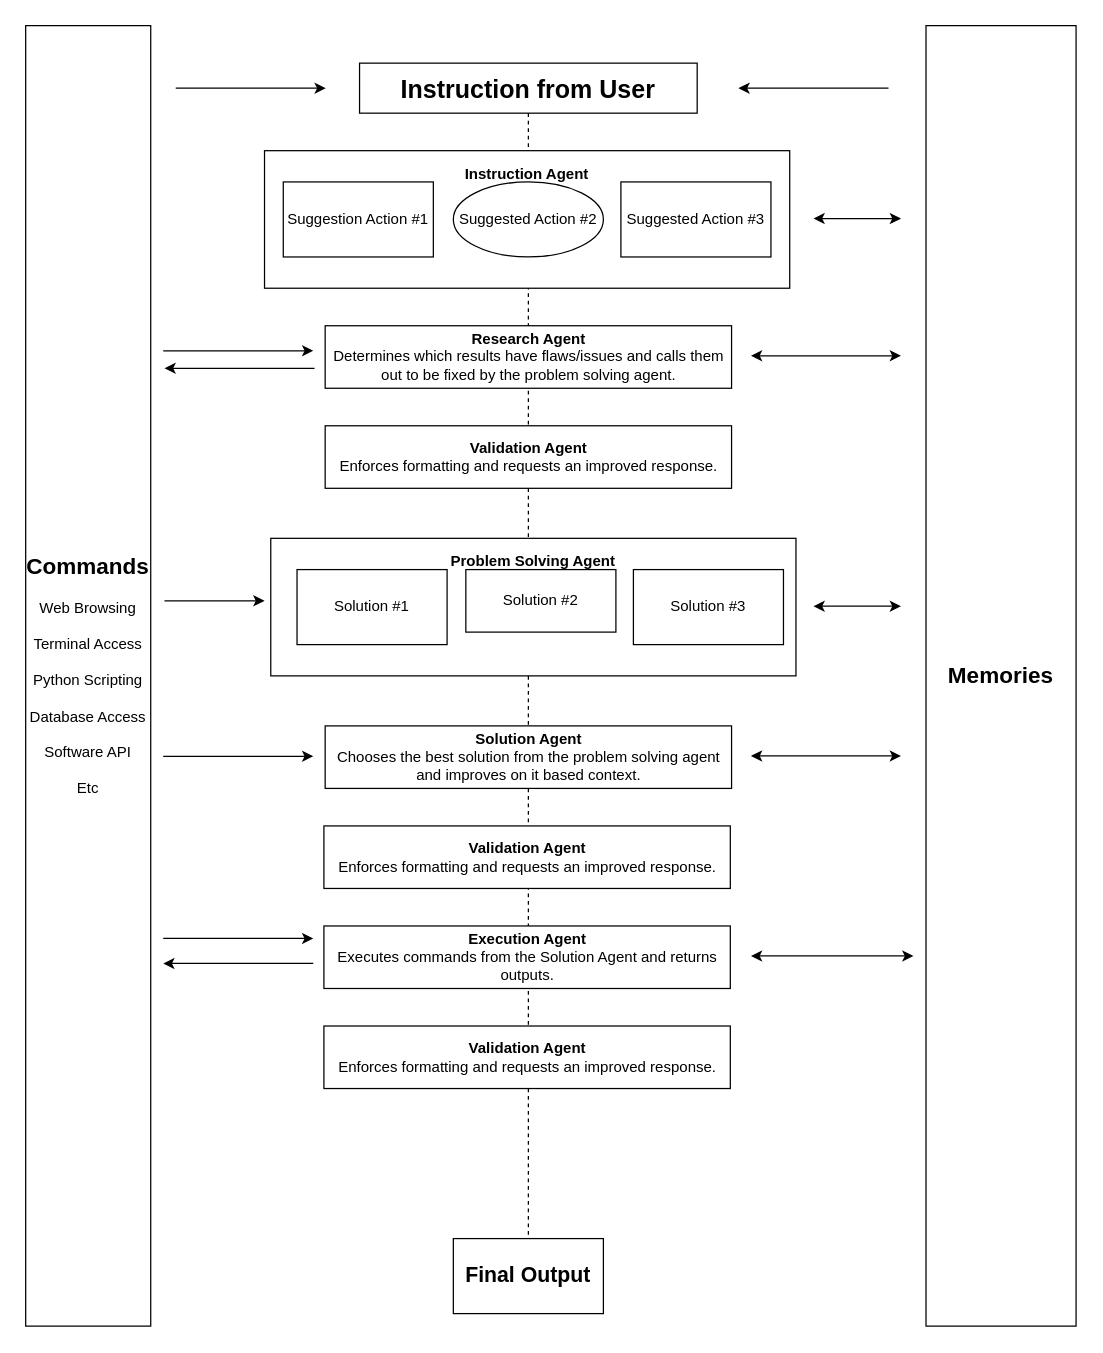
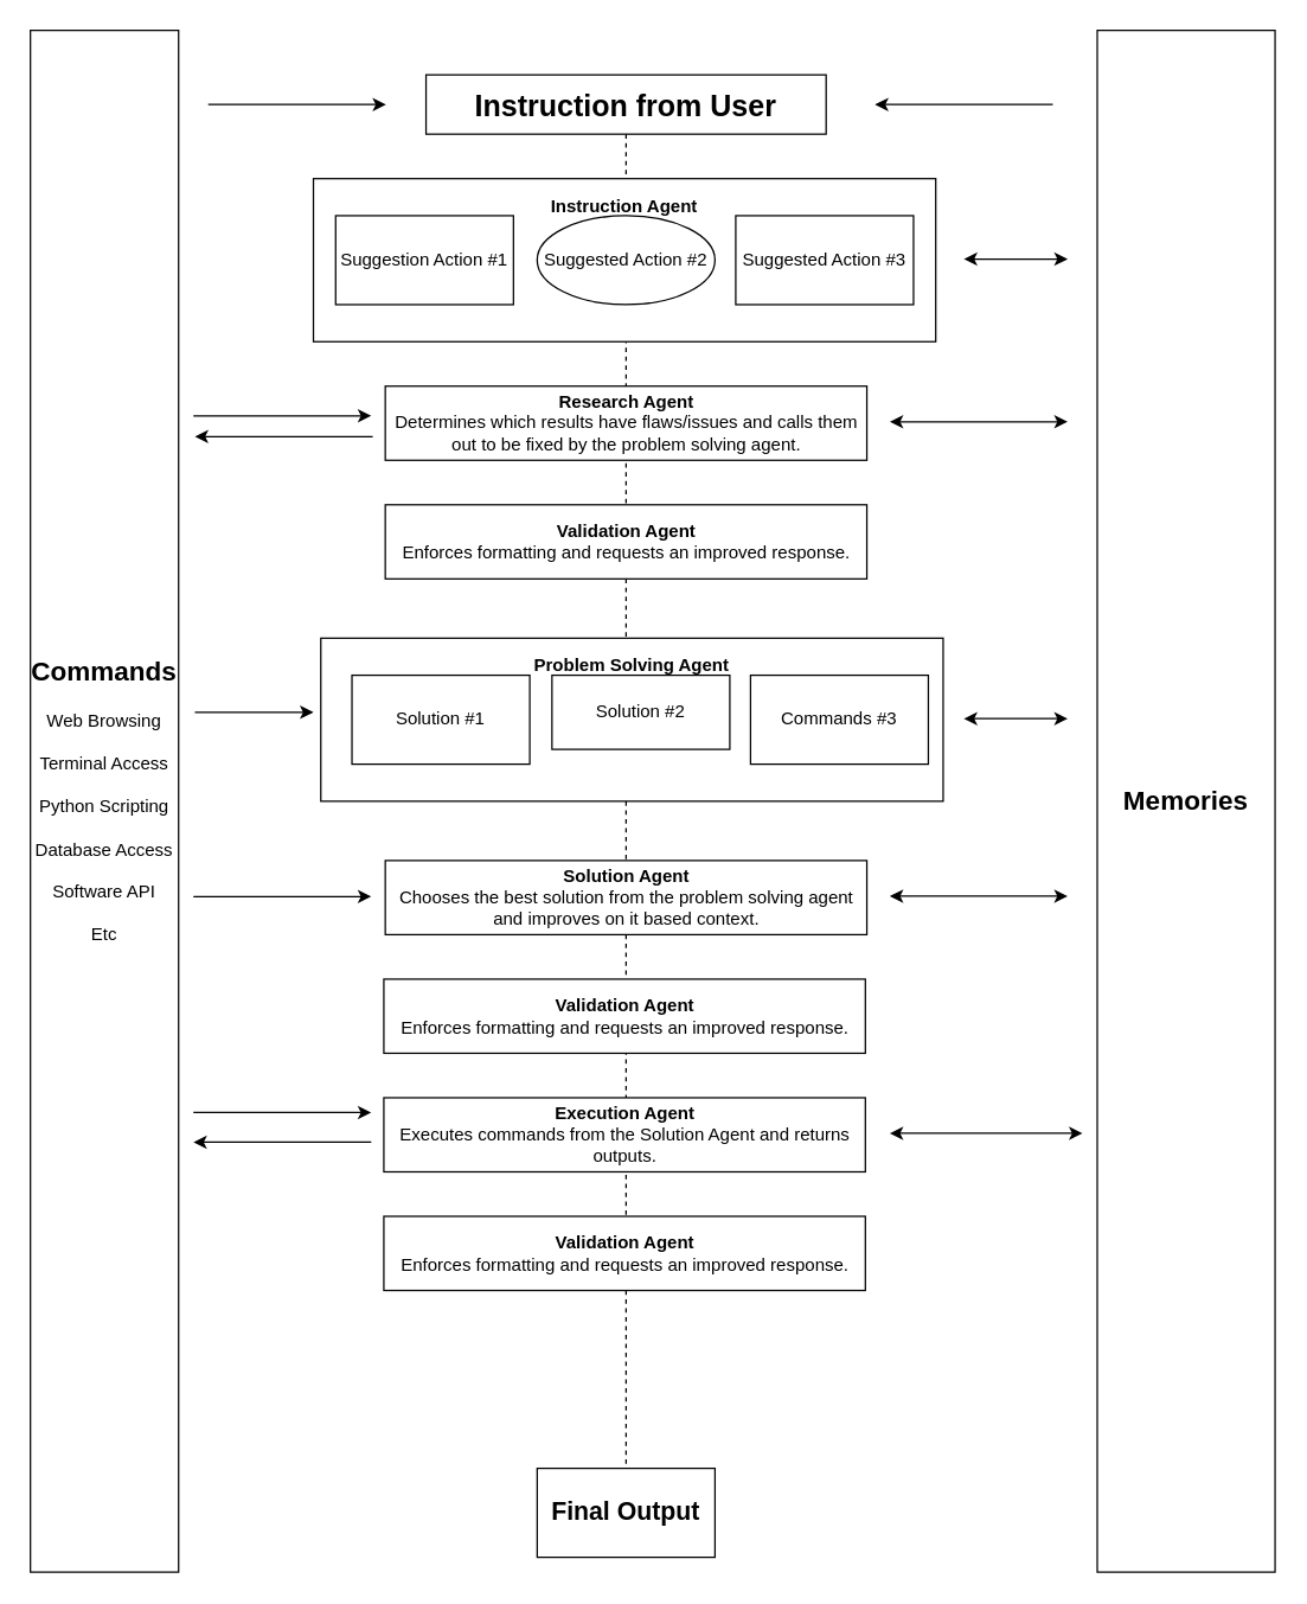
- <mxCell id="12" value="Solution #3" style="rounded=0;whiteSpace=wrap;html=1;" vertex="1" parent="1"><mxGeometry x="506" y="455" width="120" height="60" as="geometry" /></mxCell>
+ <mxCell id="12" value="Commands #3" style="rounded=0;whiteSpace=wrap;html=1;" vertex="1" parent="1"><mxGeometry x="506" y="455" width="120" height="60" as="geometry" /></mxCell>
